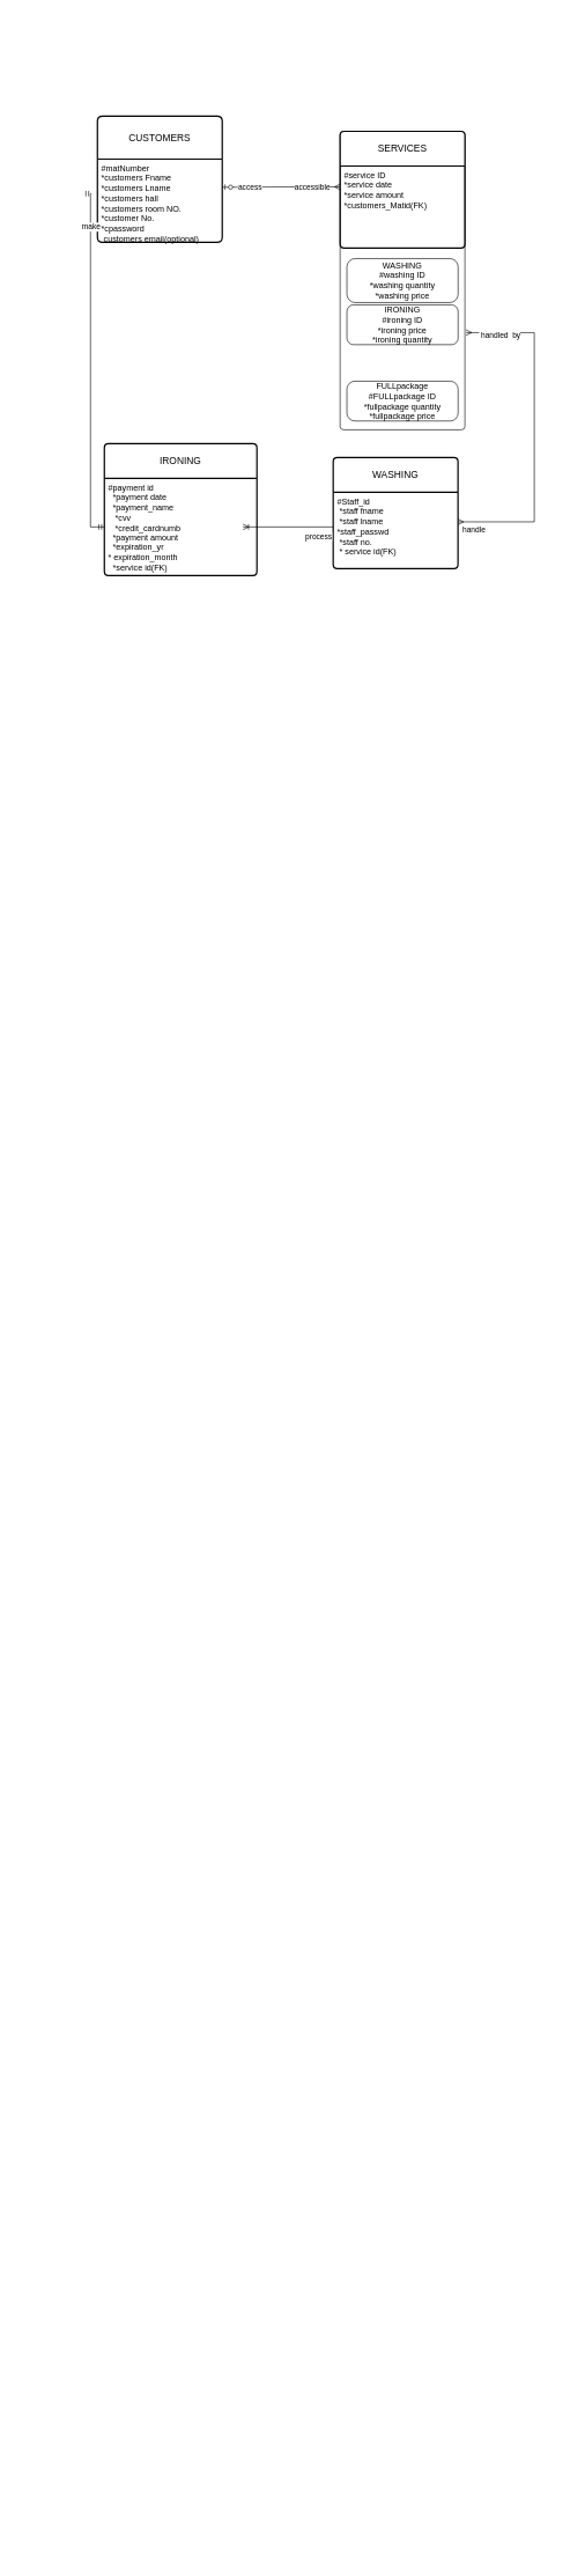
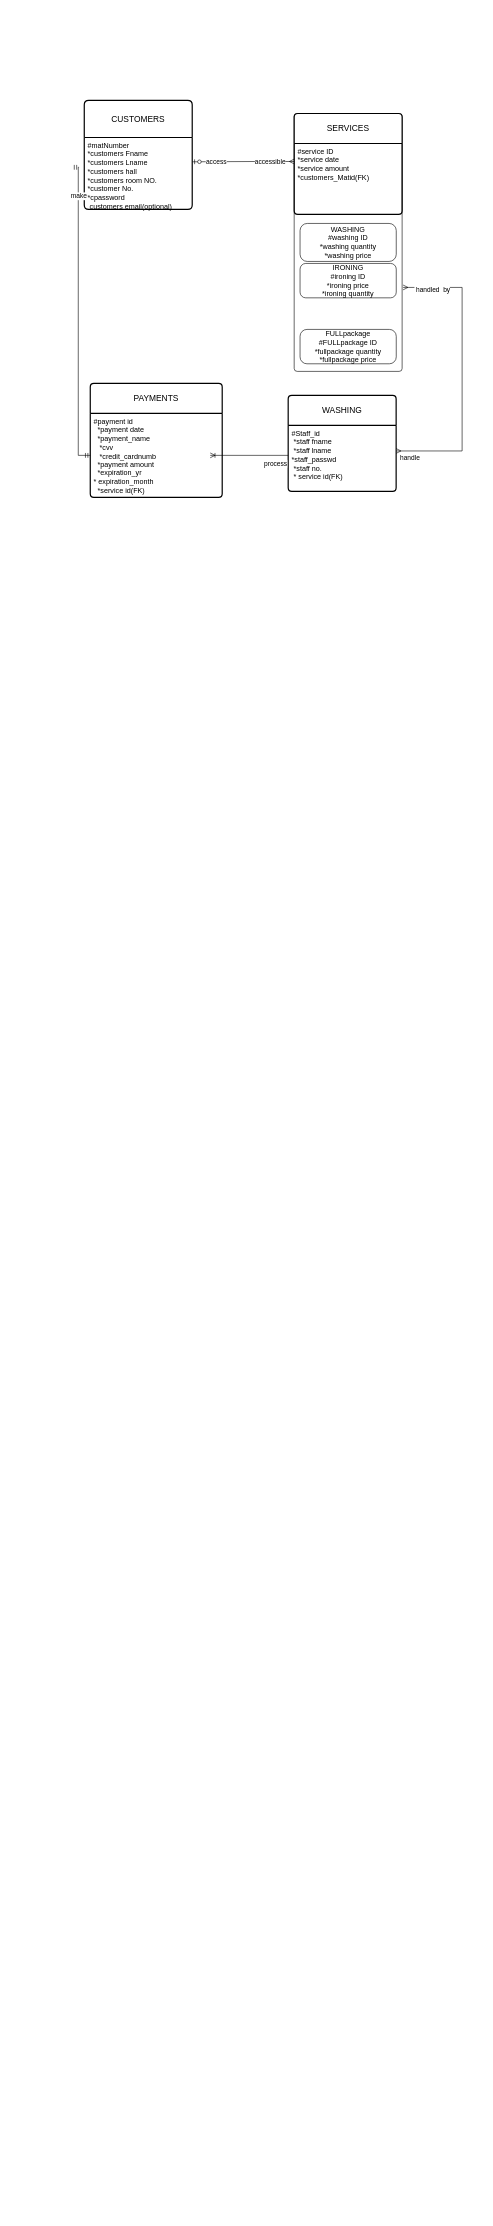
- <mxCell id="13" value="IRONING" style="swimlane;childLayout=stackLayout;horizontal=1;startSize=50;horizontalStack=0;rounded=1;fontSize=14;fontStyle=0;strokeWidth=2;resizeParent=0;resizeLast=1;shadow=0;dashed=0;align=center;arcSize=4;whiteSpace=wrap;html=1;" parent="1" vertex="1"><mxGeometry y="638" width="220" height="190" as="geometry" x="150" /></mxCell>
+ <mxCell id="13" value="PAYMENTS" style="swimlane;childLayout=stackLayout;horizontal=1;startSize=50;horizontalStack=0;rounded=1;fontSize=14;fontStyle=0;strokeWidth=2;resizeParent=0;resizeLast=1;shadow=0;dashed=0;align=center;arcSize=4;whiteSpace=wrap;html=1;" parent="1" vertex="1"><mxGeometry y="638" width="220" height="190" as="geometry" x="150" /></mxCell>
